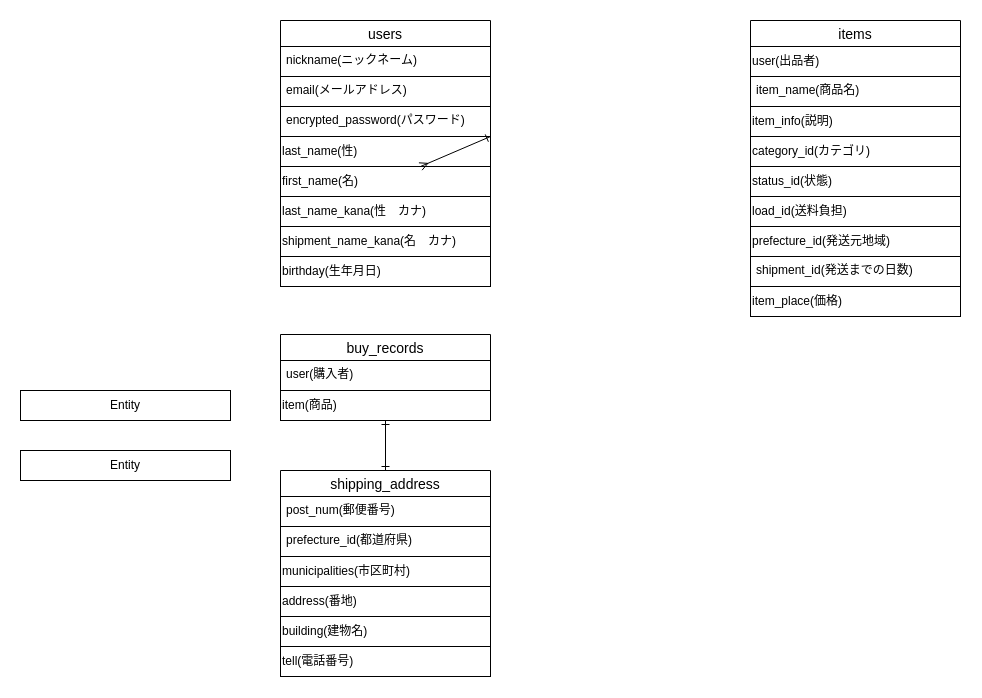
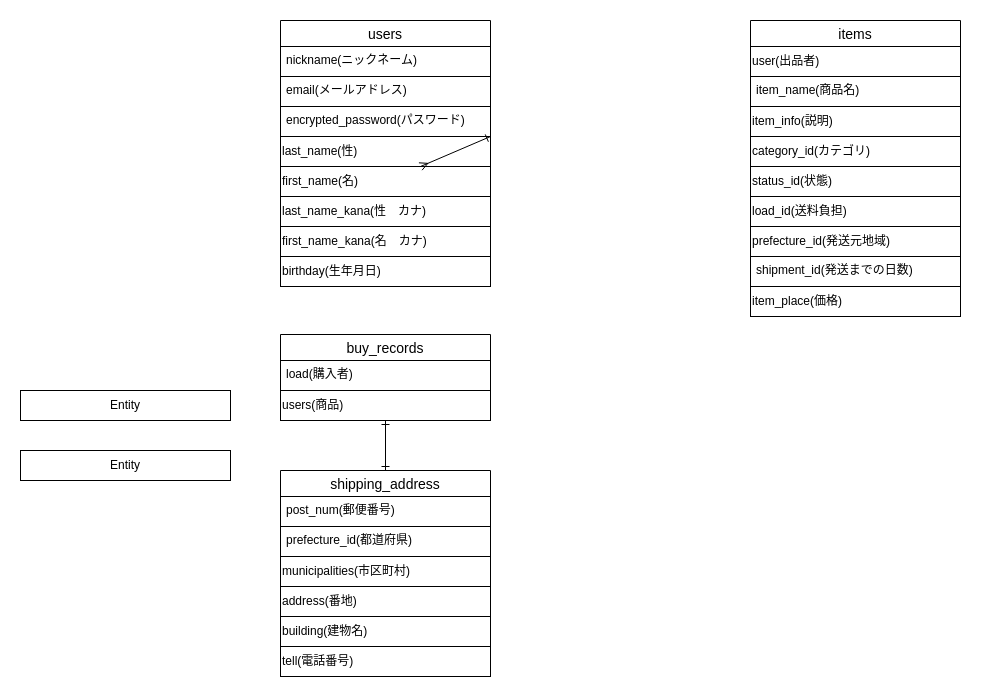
- <mxCell id="17" value="shipment_name_kana(名　カナ)" style="whiteSpace=wrap;html=1;align=left;labelBorderColor=none;labelBackgroundColor=default;fillColor=none;" parent="10" vertex="1"><mxGeometry y="206" width="210" height="30" as="geometry" /></mxCell>
+ <mxCell id="17" value="first_name_kana(名　カナ)" style="whiteSpace=wrap;html=1;align=left;labelBorderColor=none;labelBackgroundColor=default;fillColor=none;" parent="10" vertex="1"><mxGeometry y="206" width="210" height="30" as="geometry" /></mxCell>
- <mxCell id="33" value="user(購入者)" style="text;strokeColor=default;fillColor=none;spacingLeft=4;spacingRight=4;overflow=hidden;rotatable=0;points=[[0,0.5],[1,0.5]];portConstraint=eastwest;fontSize=12;" parent="32" vertex="1"><mxGeometry y="26" width="210" height="30" as="geometry" /></mxCell>
+ <mxCell id="33" value="load(購入者)" style="text;strokeColor=default;fillColor=none;spacingLeft=4;spacingRight=4;overflow=hidden;rotatable=0;points=[[0,0.5],[1,0.5]];portConstraint=eastwest;fontSize=12;" parent="32" vertex="1"><mxGeometry y="26" width="210" height="30" as="geometry" /></mxCell>
- <mxCell id="34" value="item(商品)" style="whiteSpace=wrap;html=1;align=left;fillColor=none;" parent="32" vertex="1"><mxGeometry y="56" width="210" height="30" as="geometry" /></mxCell>
+ <mxCell id="34" value="users(商品)" style="whiteSpace=wrap;html=1;align=left;fillColor=none;" parent="32" vertex="1"><mxGeometry y="56" width="210" height="30" as="geometry" /></mxCell>
